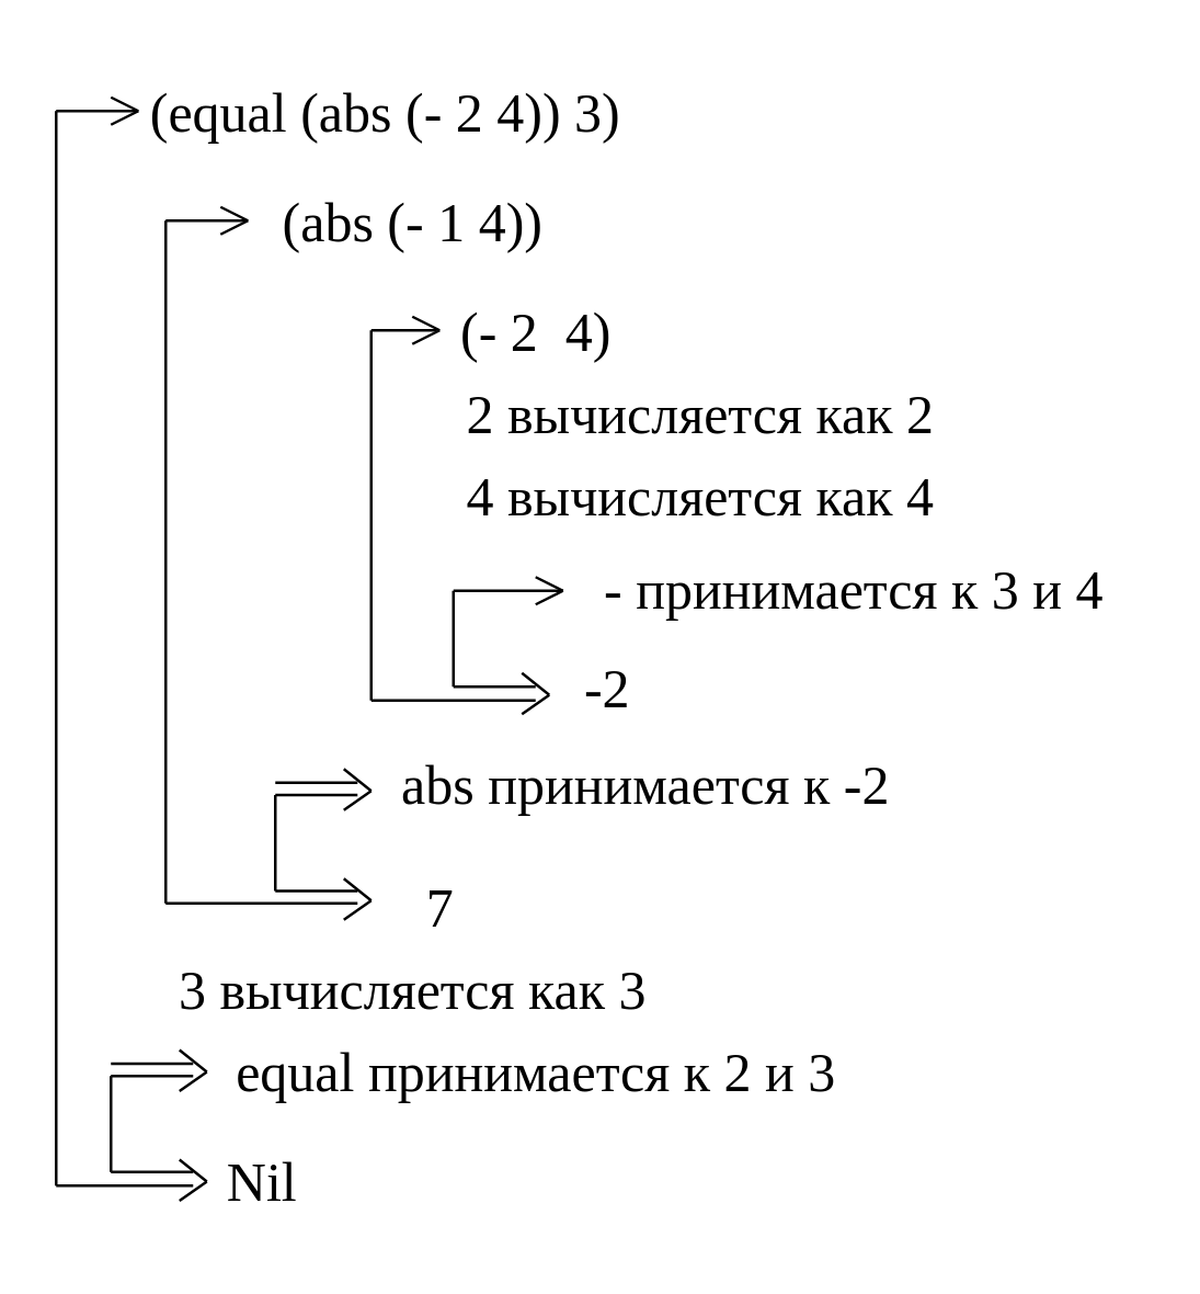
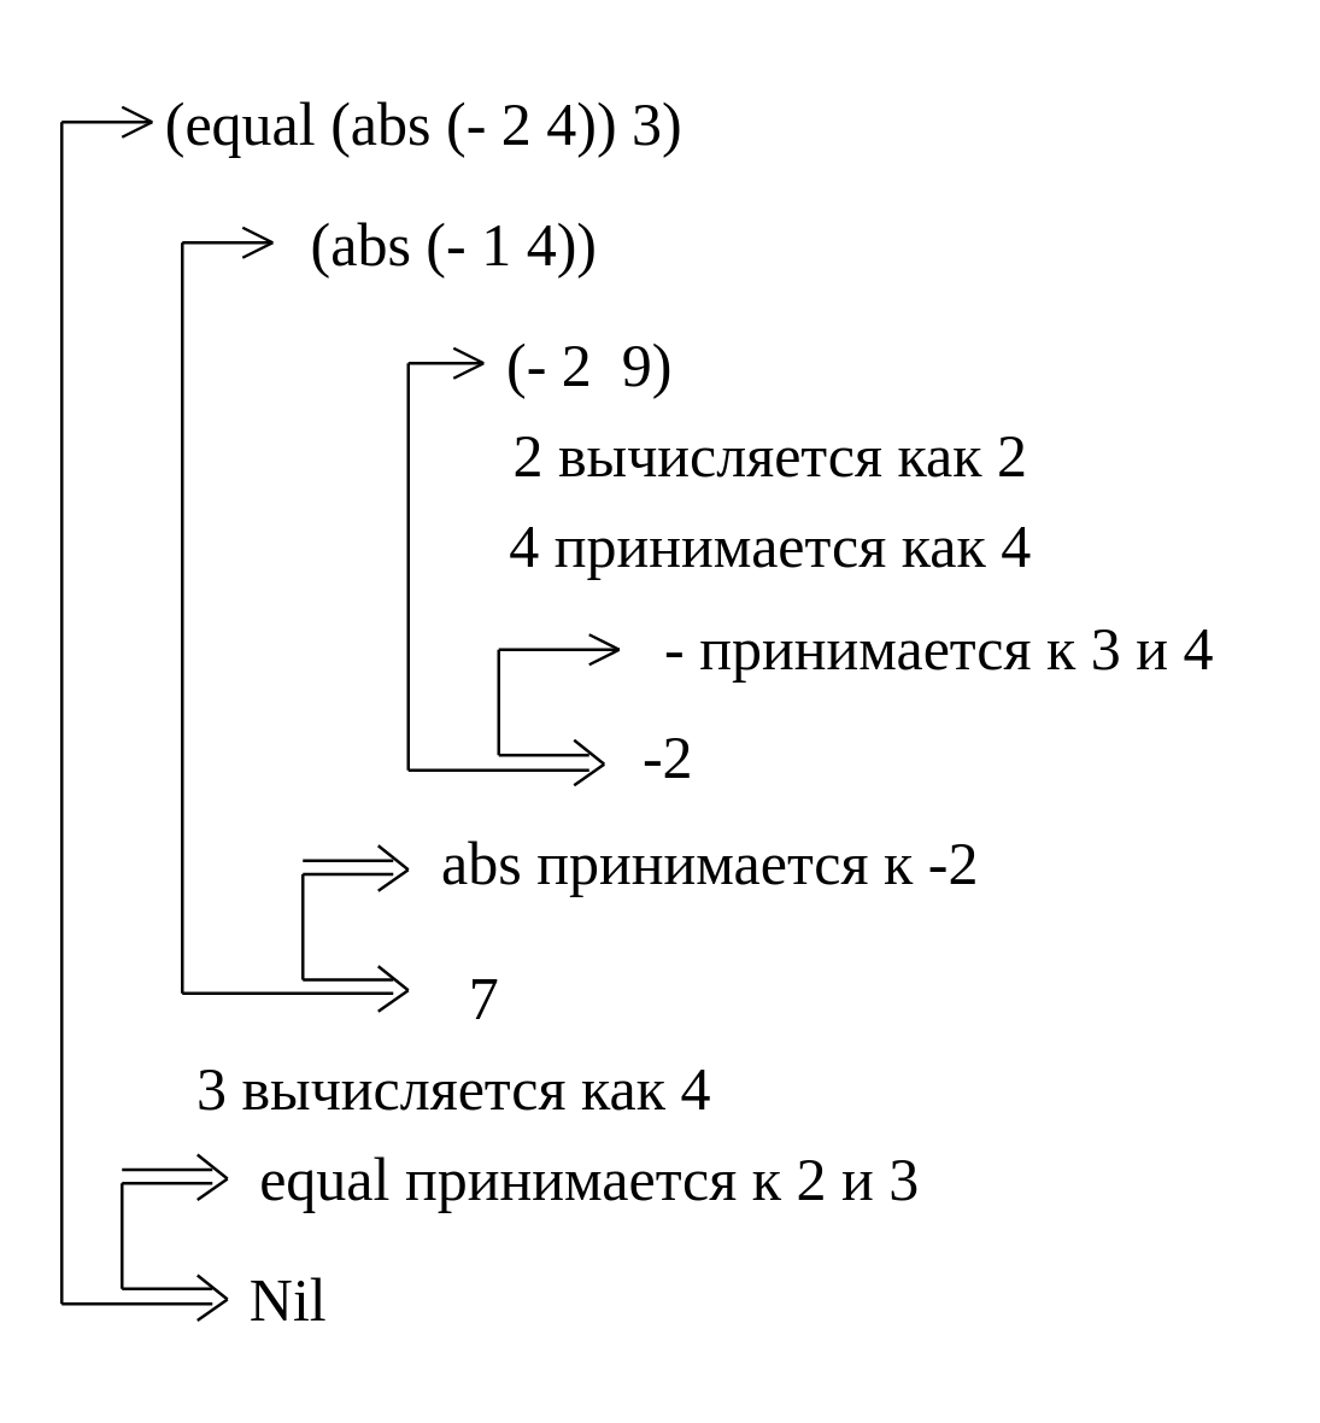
- <mxCell id="9" value="(- 2&amp;nbsp; 4)" style="text;html=1;align=center;verticalAlign=middle;resizable=0;points=[];autosize=1;strokeColor=none;fillColor=none;fontSize=20;fontFamily=Times New Roman;" vertex="1" parent="1"><mxGeometry x="155" y="100" width="80" height="40" as="geometry" /></mxCell>
+ <mxCell id="9" value="(- 2&amp;nbsp; 9)" style="text;html=1;align=center;verticalAlign=middle;resizable=0;points=[];autosize=1;strokeColor=none;fillColor=none;fontSize=20;fontFamily=Times New Roman;" vertex="1" parent="1"><mxGeometry x="155" y="100" width="80" height="40" as="geometry" /></mxCell>
- <mxCell id="8" value="4 вычисляется как 4" style="text;html=1;align=center;verticalAlign=middle;resizable=0;points=[];autosize=1;strokeColor=none;fillColor=none;fontSize=20;fontFamily=Times New Roman;" vertex="1" parent="1"><mxGeometry x="160" y="160" width="190" height="40" as="geometry" /></mxCell>
+ <mxCell id="8" value="4 принимается как 4" style="text;html=1;align=center;verticalAlign=middle;resizable=0;points=[];autosize=1;strokeColor=none;fillColor=none;fontSize=20;fontFamily=Times New Roman;" vertex="1" parent="1"><mxGeometry x="160" y="160" width="190" height="40" as="geometry" /></mxCell>
- <mxCell id="34" value="3 вычисляется как 3" style="text;html=1;align=center;verticalAlign=middle;resizable=0;points=[];autosize=1;strokeColor=none;fillColor=none;fontSize=20;fontFamily=Times New Roman;" vertex="1" parent="1"><mxGeometry x="55" y="340" width="190" height="40" as="geometry" /></mxCell>
+ <mxCell id="34" value="3 вычисляется как 4" style="text;html=1;align=center;verticalAlign=middle;resizable=0;points=[];autosize=1;strokeColor=none;fillColor=none;fontSize=20;fontFamily=Times New Roman;" vertex="1" parent="1"><mxGeometry x="55" y="340" width="190" height="40" as="geometry" /></mxCell>
